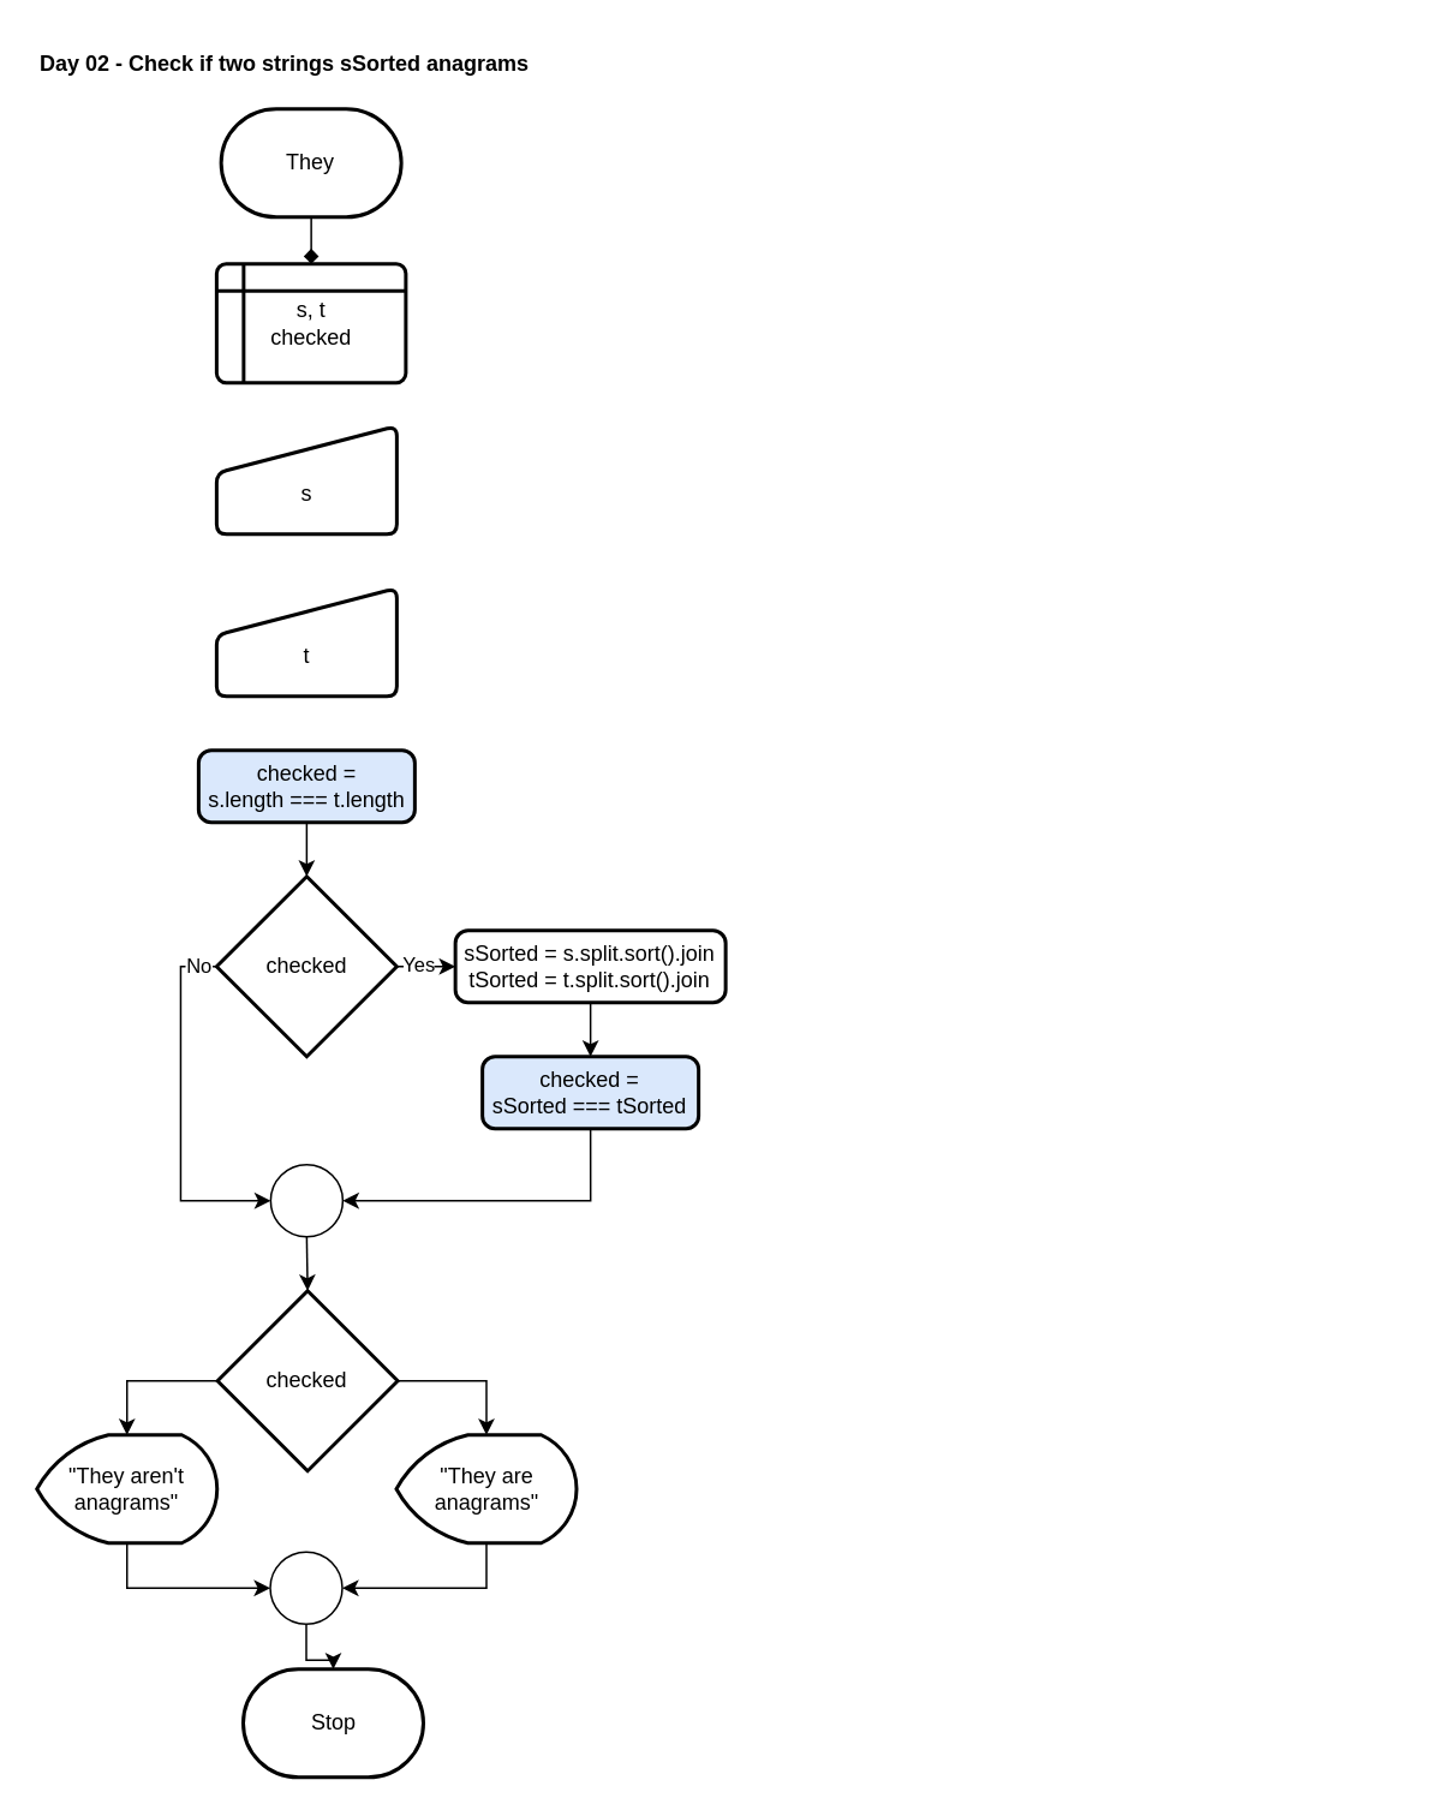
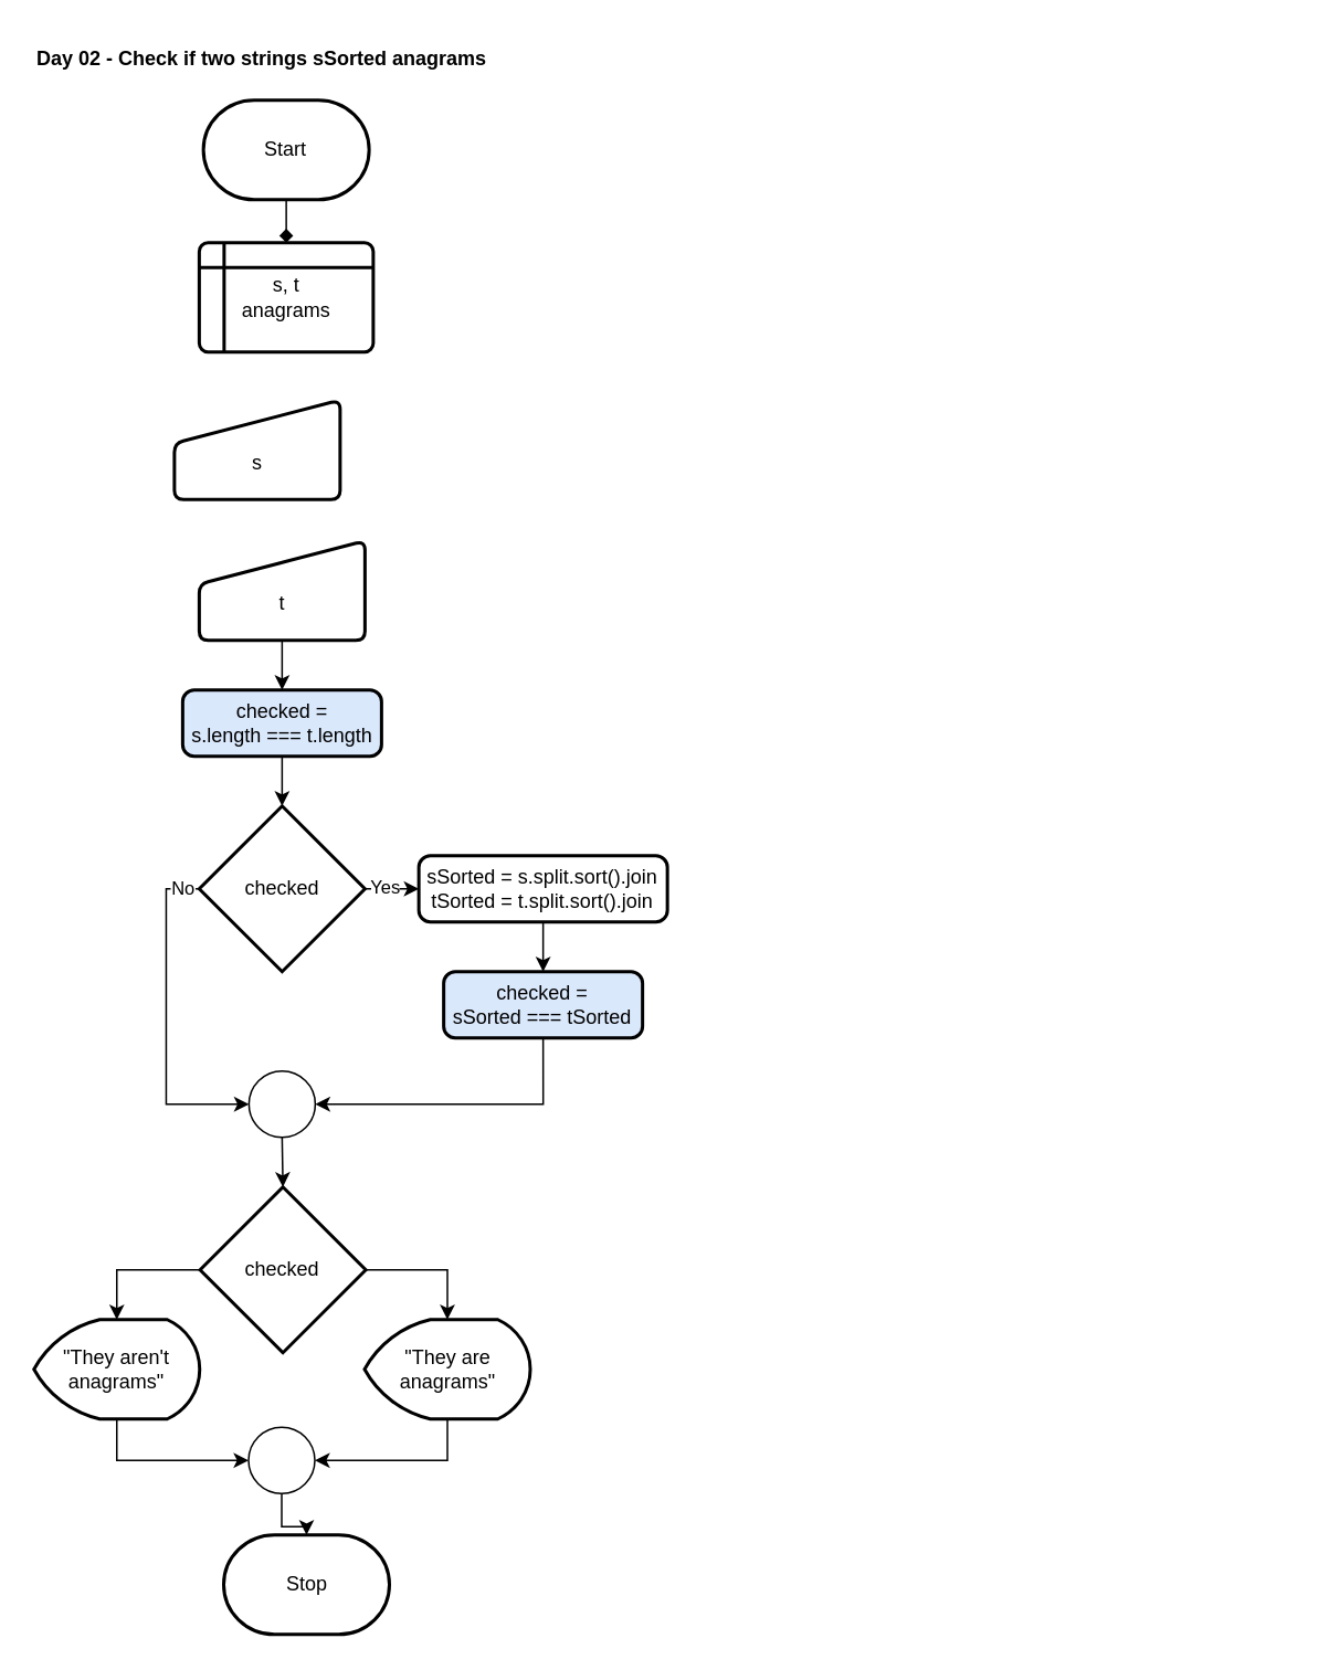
- <mxCell id="4" value="They" style="strokeWidth=2;html=1;shape=mxgraph.flowchart.terminator;whiteSpace=wrap;" parent="1" vertex="1"><mxGeometry x="122.25" y="60" width="100" height="60" as="geometry" /></mxCell>
+ <mxCell id="4" value="Start" style="strokeWidth=2;html=1;shape=mxgraph.flowchart.terminator;whiteSpace=wrap;" parent="1" vertex="1"><mxGeometry x="122.25" y="60" width="100" height="60" as="geometry" /></mxCell>
- <mxCell id="5" value="&lt;div&gt;s, t&lt;/div&gt;&lt;div&gt;checked&lt;/div&gt;" style="shape=internalStorage;whiteSpace=wrap;html=1;dx=15;dy=15;rounded=1;arcSize=8;strokeWidth=2;" parent="1" vertex="1"><mxGeometry x="119.75" y="146" width="105" height="66" as="geometry" /></mxCell>
+ <mxCell id="5" value="&lt;div&gt;s, t&lt;/div&gt;&lt;div&gt;anagrams&lt;/div&gt;" style="shape=internalStorage;whiteSpace=wrap;html=1;dx=15;dy=15;rounded=1;arcSize=8;strokeWidth=2;" parent="1" vertex="1"><mxGeometry x="119.75" y="146" width="105" height="66" as="geometry" /></mxCell>
- <mxCell id="6" value="&lt;br&gt;&lt;div&gt;s&lt;/div&gt;" style="html=1;strokeWidth=2;shape=manualInput;whiteSpace=wrap;rounded=1;size=26;arcSize=11;" parent="1" vertex="1"><mxGeometry x="119.75" y="236" width="100" height="60" as="geometry" /></mxCell>
+ <mxCell id="6" value="&lt;br&gt;&lt;div&gt;s&lt;/div&gt;" style="html=1;strokeWidth=2;shape=manualInput;whiteSpace=wrap;rounded=1;size=26;arcSize=11;" parent="1" vertex="1"><mxGeometry x="104.75" y="241" width="100" height="60" as="geometry" /></mxCell>
+ <mxCell id="8" style="edgeStyle=orthogonalEdgeStyle;rounded=0;orthogonalLoop=1;jettySize=auto;html=1;exitX=0.5;exitY=1;exitDx=0;exitDy=0;entryX=0.5;entryY=0;entryDx=0;entryDy=0;" parent="1" source="7" target="9" edge="1"><mxGeometry relative="1" as="geometry"><mxPoint x="169.75" y="406" as="targetPoint" /></mxGeometry></mxCell>
